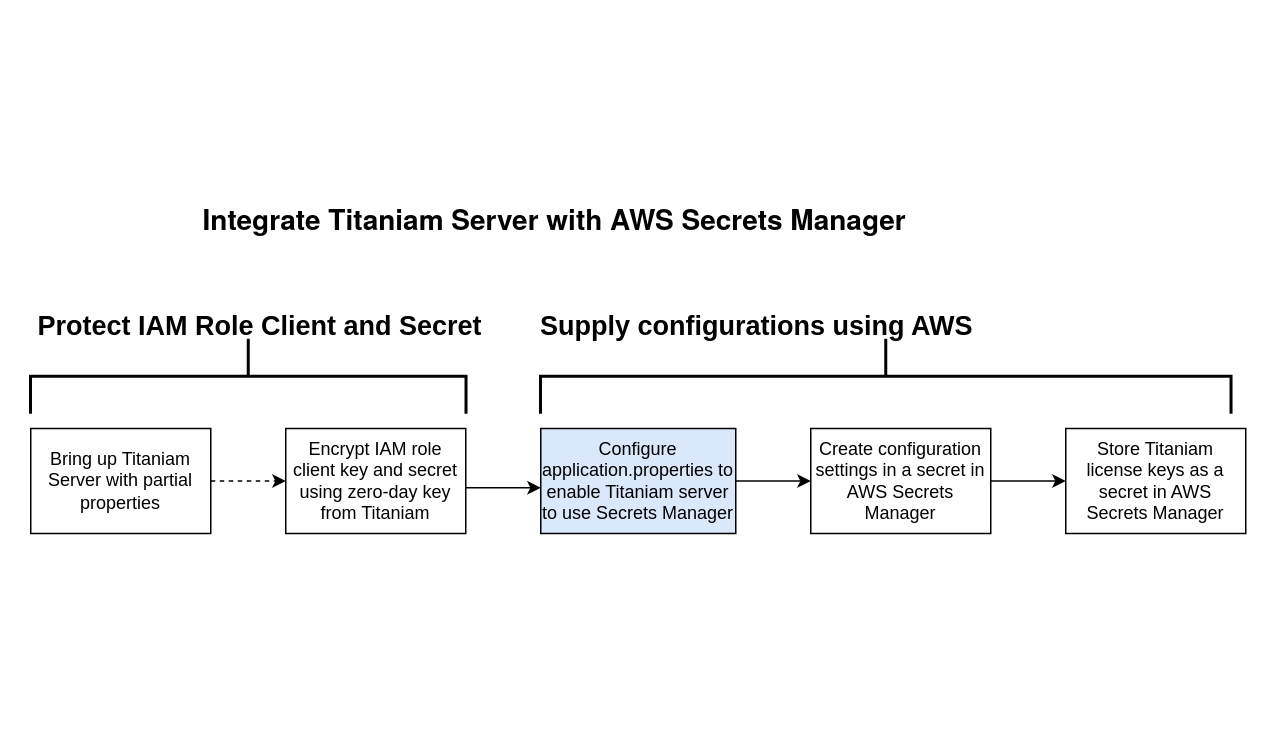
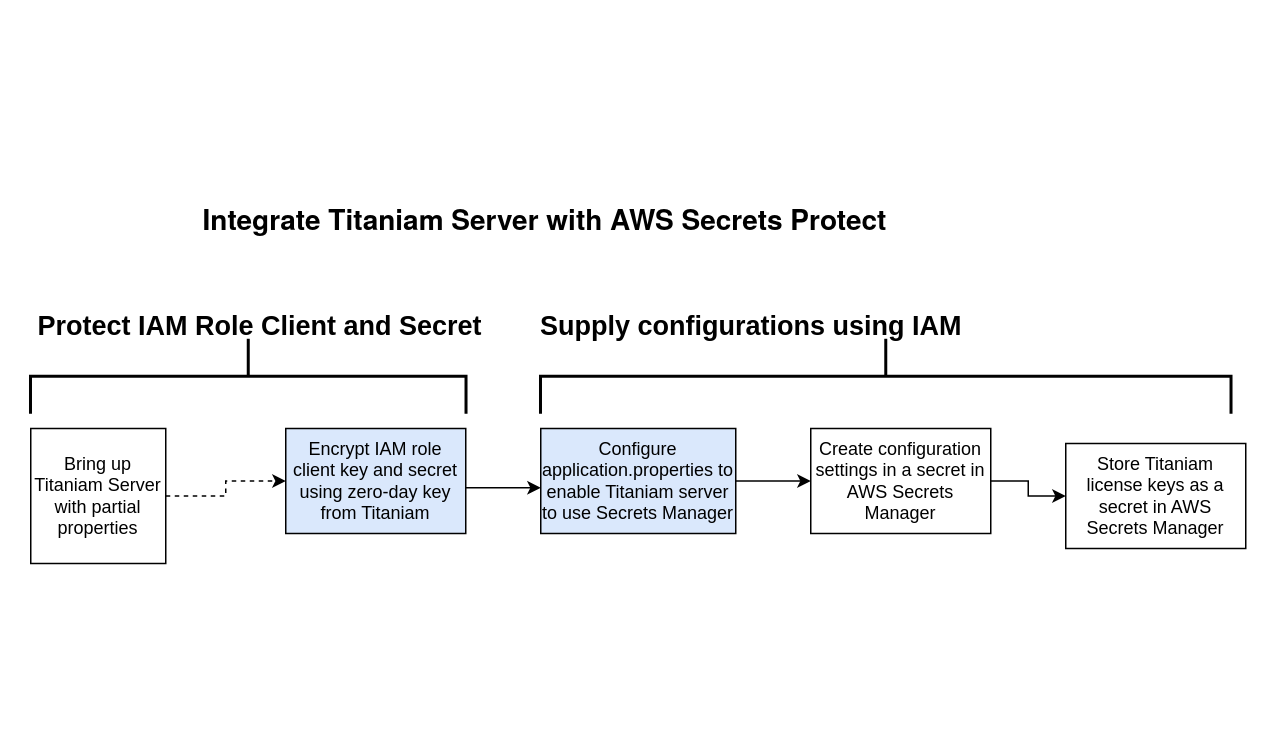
- <mxCell id="3" value="&lt;h1&gt;&lt;span style=&quot;font-weight: normal&quot; id=&quot;docs-internal-guid-34c62b53-7fff-5028-ca6e-1a83ca5f28b9&quot;&gt;&lt;span style=&quot;font-size: 14pt ; font-family: &amp;#34;helvetica neue&amp;#34; , sans-serif ; background-color: transparent ; font-weight: 700 ; vertical-align: baseline&quot;&gt;Integrate Titaniam Server with AWS Secrets Manager&lt;/span&gt;&lt;/span&gt;&lt;br&gt;&lt;/h1&gt;" style="text;html=1;strokeColor=none;fillColor=none;spacing=5;spacingTop=-20;whiteSpace=wrap;overflow=hidden;rounded=0;" parent="1" vertex="1"><mxGeometry x="130" y="125" width="610" height="40" as="geometry" /></mxCell>
+ <mxCell id="3" value="&lt;h1&gt;&lt;span style=&quot;font-weight: normal&quot; id=&quot;docs-internal-guid-34c62b53-7fff-5028-ca6e-1a83ca5f28b9&quot;&gt;&lt;span style=&quot;font-size: 14pt ; font-family: &amp;#34;helvetica neue&amp;#34; , sans-serif ; background-color: transparent ; font-weight: 700 ; vertical-align: baseline&quot;&gt;Integrate Titaniam Server with AWS Secrets Protect&lt;/span&gt;&lt;/span&gt;&lt;br&gt;&lt;/h1&gt;" style="text;html=1;strokeColor=none;fillColor=none;spacing=5;spacingTop=-20;whiteSpace=wrap;overflow=hidden;rounded=0;" parent="1" vertex="1"><mxGeometry x="130" y="125" width="610" height="40" as="geometry" /></mxCell>
- <mxCell id="11" value="&lt;h1&gt;&lt;font style=&quot;font-size: 18px&quot;&gt;Supply configurations using AWS&lt;/font&gt;&lt;/h1&gt;" style="text;html=1;strokeColor=none;fillColor=none;spacing=5;spacingTop=-20;whiteSpace=wrap;overflow=hidden;rounded=0;" parent="1" vertex="1"><mxGeometry x="355" y="195" width="300" height="50" as="geometry" /></mxCell>
+ <mxCell id="11" value="&lt;h1&gt;&lt;font style=&quot;font-size: 18px&quot;&gt;Supply configurations using IAM&lt;/font&gt;&lt;/h1&gt;" style="text;html=1;strokeColor=none;fillColor=none;spacing=5;spacingTop=-20;whiteSpace=wrap;overflow=hidden;rounded=0;" parent="1" vertex="1"><mxGeometry x="355" y="195" width="300" height="50" as="geometry" /></mxCell>
- <mxCell id="2" value="Bring up Titaniam Server with partial properties" style="rounded=0;whiteSpace=wrap;html=1;" parent="1" vertex="1"><mxGeometry x="20" y="285" width="120" height="70" as="geometry" /></mxCell>
+ <mxCell id="2" value="Bring up Titaniam Server with partial properties" style="rounded=0;whiteSpace=wrap;html=1;" parent="1" vertex="1"><mxGeometry x="20" y="285" width="90" height="90" as="geometry" /></mxCell>
- <mxCell id="4" value="Encrypt IAM role client key and secret using zero-day key from Titaniam" style="rounded=0;whiteSpace=wrap;html=1;" parent="1" vertex="1"><mxGeometry x="190" y="285" width="120" height="70" as="geometry" /></mxCell>
+ <mxCell id="4" value="Encrypt IAM role client key and secret using zero-day key from Titaniam" style="rounded=0;whiteSpace=wrap;html=1;fillColor=#dae8fc;" parent="1" vertex="1"><mxGeometry x="190" y="285" width="120" height="70" as="geometry" /></mxCell>
- <mxCell id="8" value="Store Titaniam license keys as a secret in AWS Secrets Manager" style="rounded=0;whiteSpace=wrap;html=1;" parent="1" vertex="1"><mxGeometry x="710" y="285" width="120" height="70" as="geometry" /></mxCell>
+ <mxCell id="8" value="Store Titaniam license keys as a secret in AWS Secrets Manager" style="rounded=0;whiteSpace=wrap;html=1;" parent="1" vertex="1"><mxGeometry x="710" y="295" width="120" height="70" as="geometry" /></mxCell>
